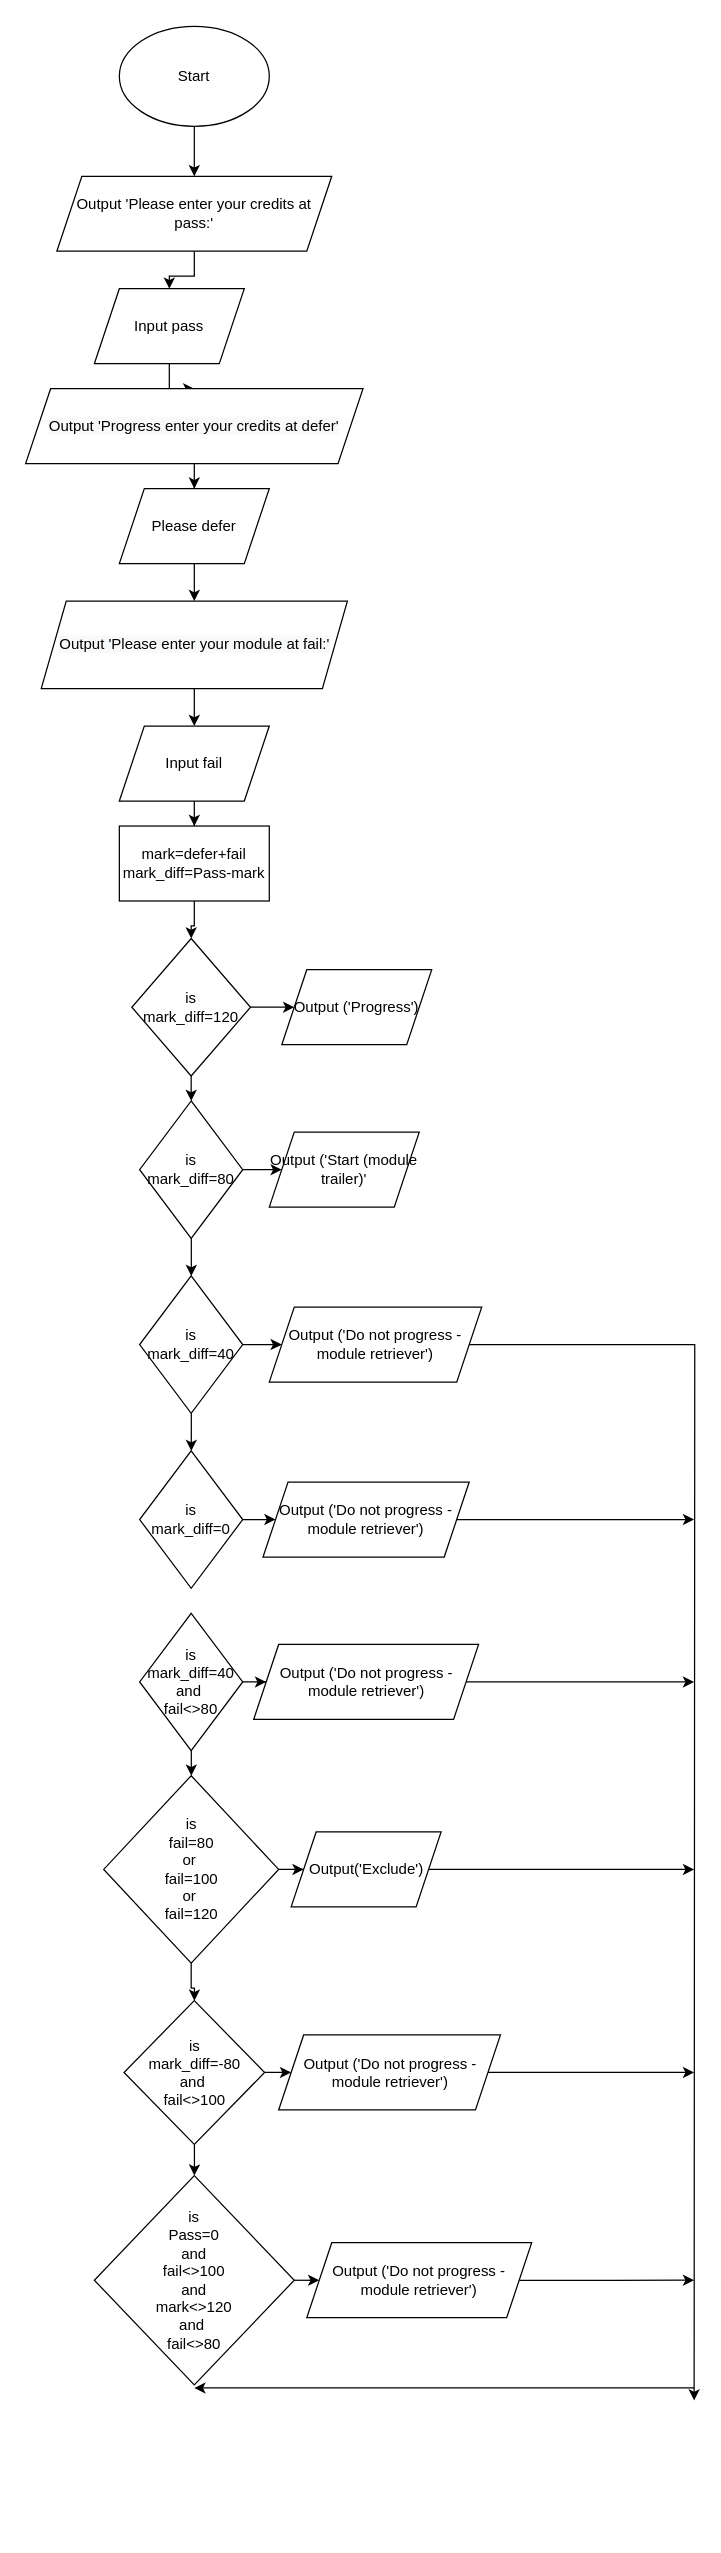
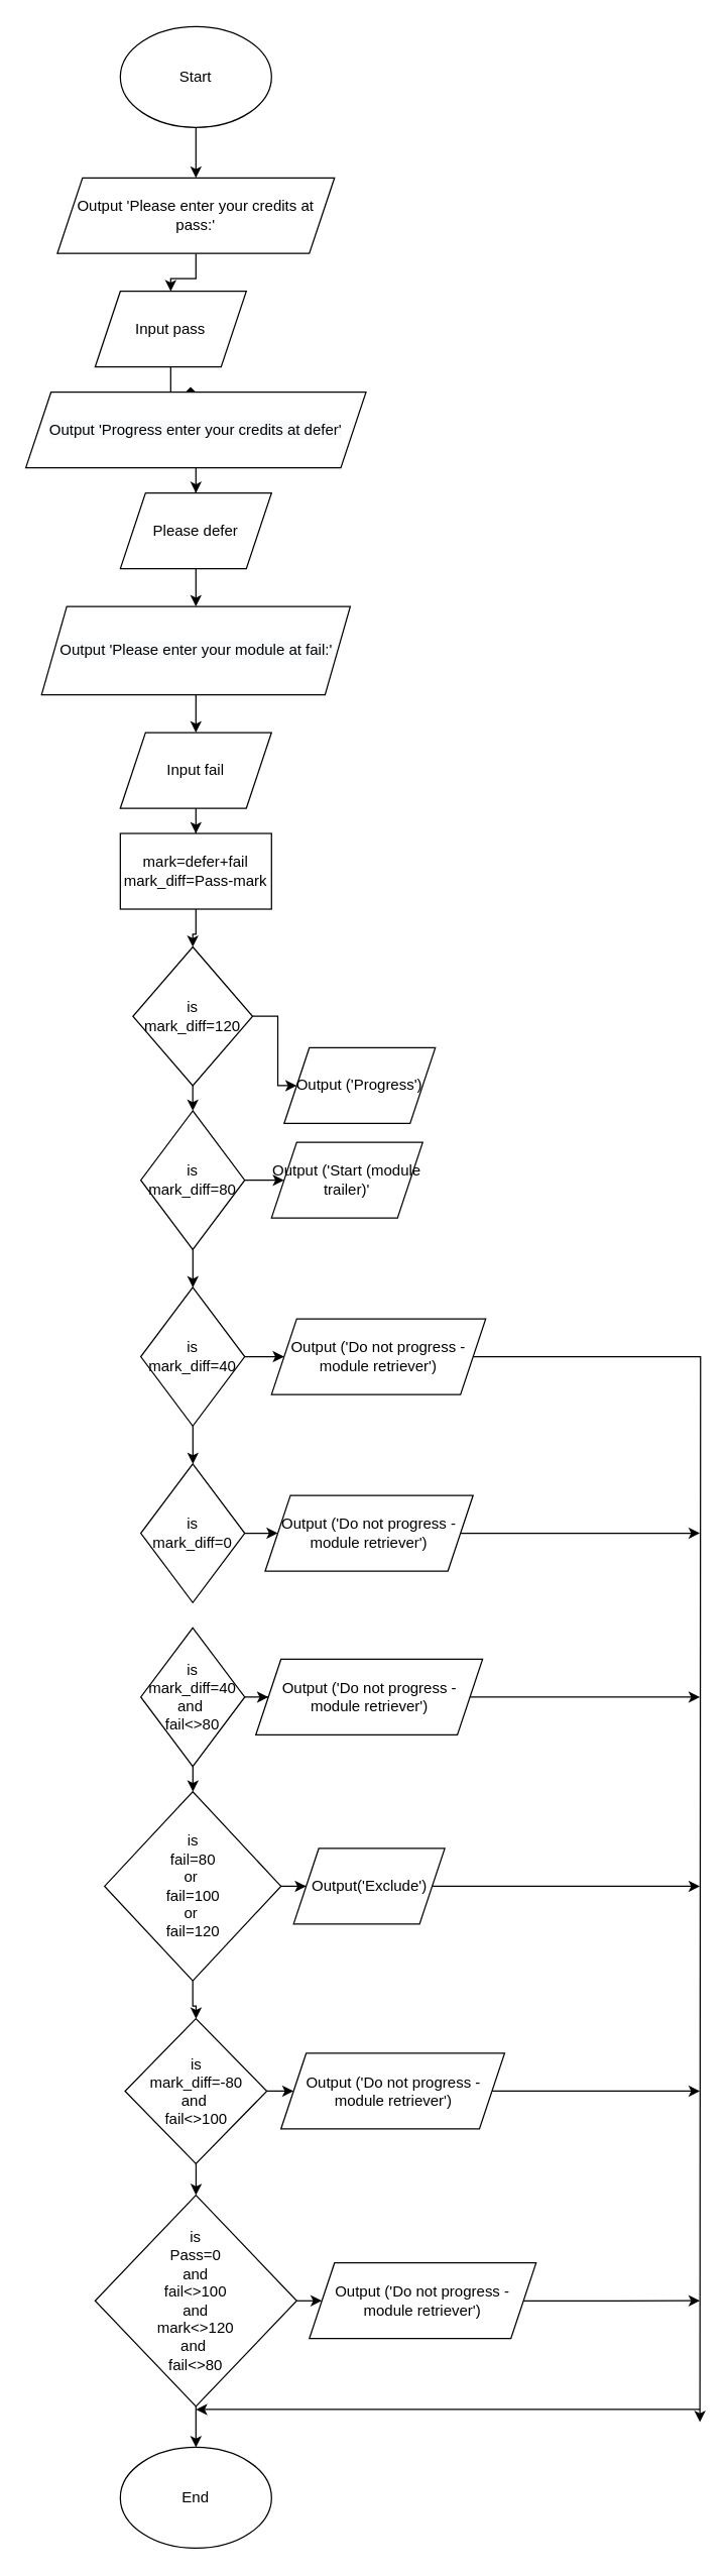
- <mxCell id="6" value="" style="edgeStyle=orthogonalEdgeStyle;rounded=0;orthogonalLoop=1;jettySize=auto;html=1;" edge="1" parent="1" source="7" target="9"><mxGeometry relative="1" as="geometry" /></mxCell>
+ <mxCell id="6" value="" style="edgeStyle=orthogonalEdgeStyle;rounded=0;orthogonalLoop=1;jettySize=auto;html=1;endArrow=diamond;" edge="1" parent="1" source="7" target="9"><mxGeometry relative="1" as="geometry" /></mxCell>
- <mxCell id="21" value="Output ('Progress')" style="shape=parallelogram;perimeter=parallelogramPerimeter;whiteSpace=wrap;html=1;fixedSize=1;" vertex="1" parent="1"><mxGeometry x="225" y="775" width="120" height="60" as="geometry" /></mxCell>
+ <mxCell id="21" value="Output ('Progress')" style="shape=parallelogram;perimeter=parallelogramPerimeter;whiteSpace=wrap;html=1;fixedSize=1;" vertex="1" parent="1"><mxGeometry x="225" y="830" width="120" height="60" as="geometry" /></mxCell>
+ <mxCell id="51" value="" style="edgeStyle=orthogonalEdgeStyle;rounded=0;orthogonalLoop=1;jettySize=auto;html=1;" edge="1" parent="1" source="52" target="55"><mxGeometry relative="1" as="geometry" /></mxCell>
+ <mxCell id="55" value="End" style="ellipse;whiteSpace=wrap;html=1;" vertex="1" parent="1"><mxGeometry x="95" y="1940" width="120" height="80" as="geometry" /></mxCell>
